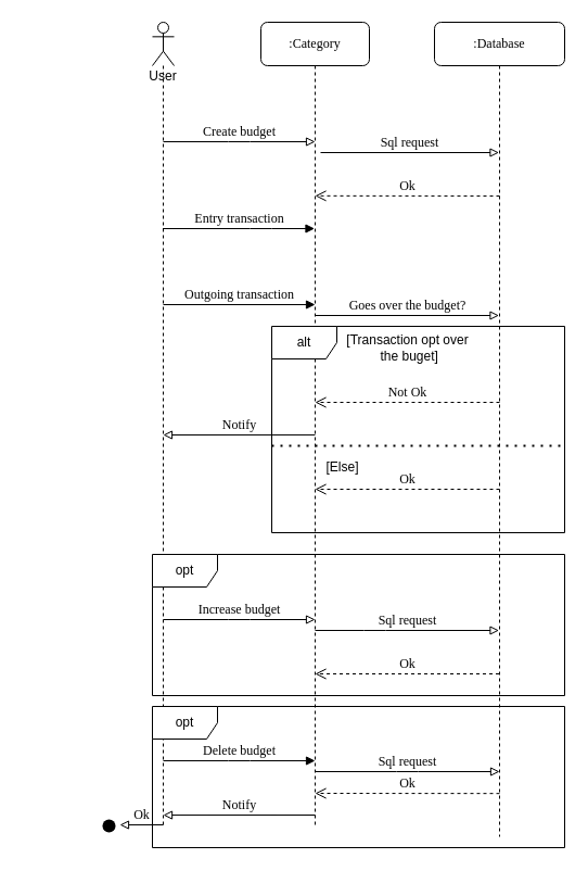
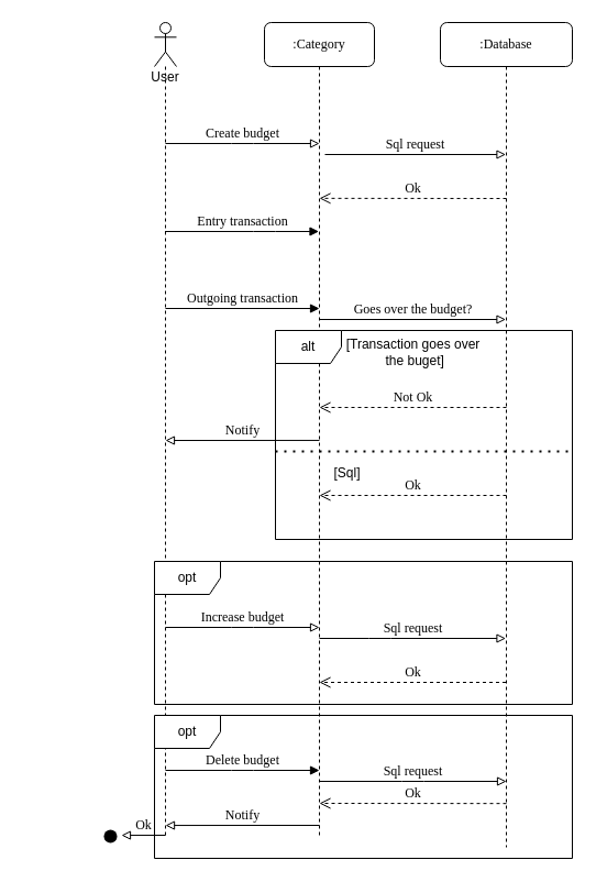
- <mxCell id="16" value="[Transaction opt over&lt;br&gt;&amp;nbsp;the buget]" style="text;html=1;align=center;verticalAlign=middle;resizable=0;points=[];autosize=1;strokeColor=none;fillColor=none;" vertex="1" parent="1"><mxGeometry x="300" y="300" width="150" height="40" as="geometry" /></mxCell>
+ <mxCell id="16" value="[Transaction goes over&lt;br&gt;&amp;nbsp;the buget]" style="text;html=1;align=center;verticalAlign=middle;resizable=0;points=[];autosize=1;strokeColor=none;fillColor=none;" vertex="1" parent="1"><mxGeometry x="300" y="300" width="150" height="40" as="geometry" /></mxCell>
- <mxCell id="17" value="[Else]" style="text;html=1;align=center;verticalAlign=middle;resizable=0;points=[];autosize=1;strokeColor=none;fillColor=none;" vertex="1" parent="1"><mxGeometry x="290" y="415" width="50" height="30" as="geometry" /></mxCell>
+ <mxCell id="17" value="[Sql]" style="text;html=1;align=center;verticalAlign=middle;resizable=0;points=[];autosize=1;strokeColor=none;fillColor=none;" vertex="1" parent="1"><mxGeometry x="290" y="415" width="50" height="30" as="geometry" /></mxCell>
